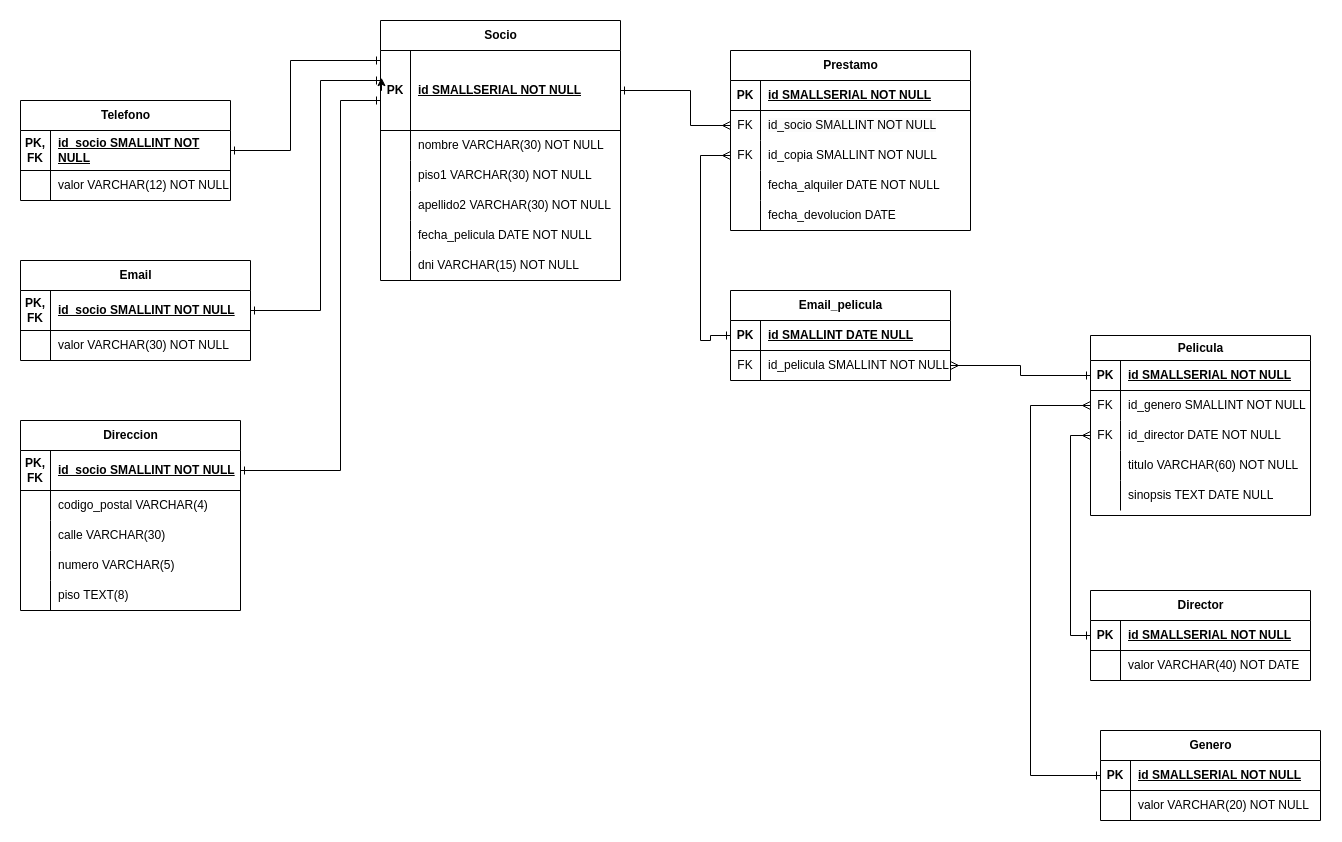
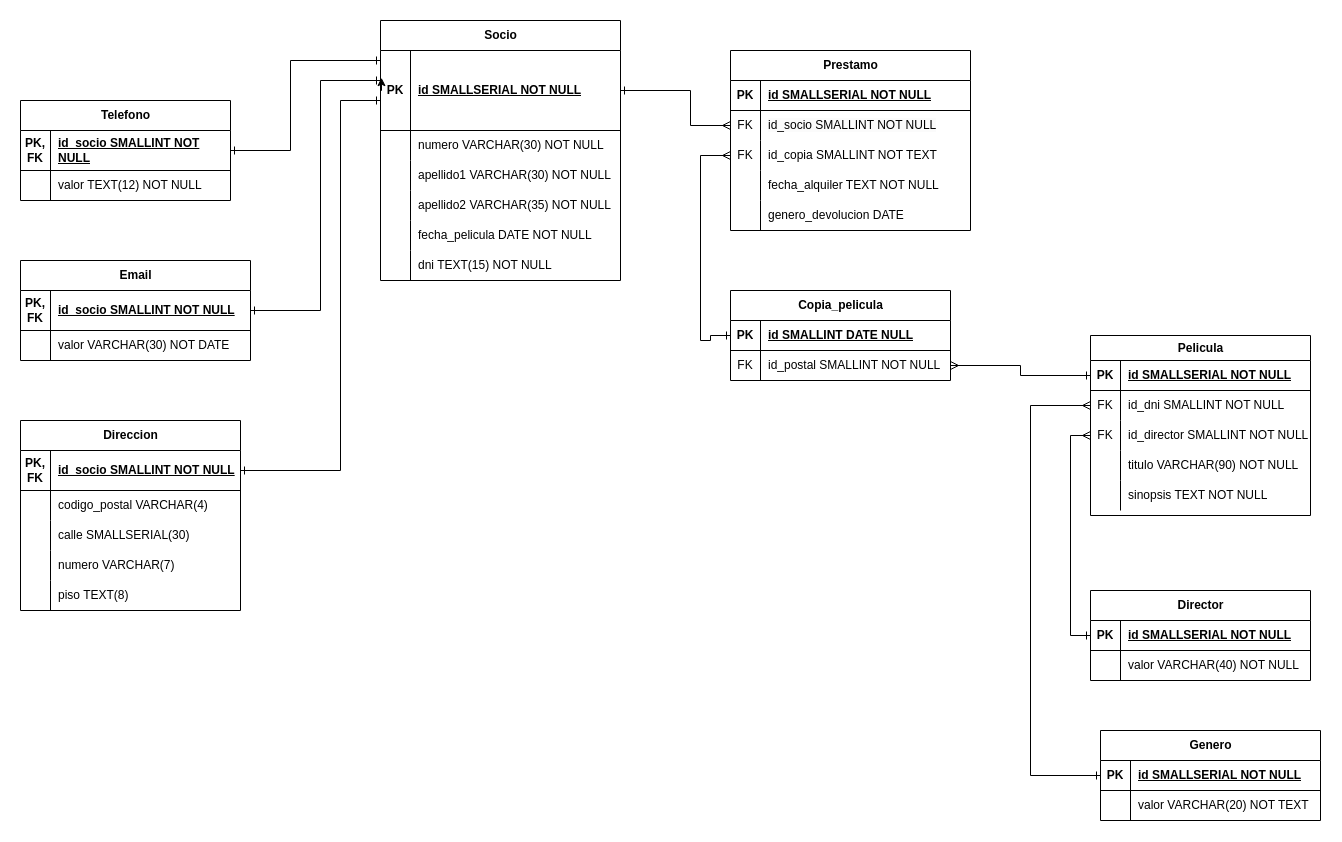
- <mxCell id="15" value="nombre VARCHAR(30) NOT NULL" style="shape=partialRectangle;connectable=0;fillColor=none;top=0;left=0;bottom=0;right=0;align=left;spacingLeft=6;overflow=hidden;whiteSpace=wrap;html=1;" vertex="1" parent="13"><mxGeometry x="30" width="210" height="30" as="geometry"><mxRectangle width="210" height="30" as="alternateBounds" /></mxGeometry></mxCell>
+ <mxCell id="15" value="numero VARCHAR(30) NOT NULL" style="shape=partialRectangle;connectable=0;fillColor=none;top=0;left=0;bottom=0;right=0;align=left;spacingLeft=6;overflow=hidden;whiteSpace=wrap;html=1;" vertex="1" parent="13"><mxGeometry x="30" width="210" height="30" as="geometry"><mxRectangle width="210" height="30" as="alternateBounds" /></mxGeometry></mxCell>
- <mxCell id="61" value="id_copia SMALLINT NOT NULL" style="shape=partialRectangle;connectable=0;fillColor=none;top=0;left=0;bottom=0;right=0;align=left;spacingLeft=6;overflow=hidden;whiteSpace=wrap;html=1;" vertex="1" parent="59"><mxGeometry x="30" width="210" height="30" as="geometry"><mxRectangle width="210" height="30" as="alternateBounds" /></mxGeometry></mxCell>
+ <mxCell id="61" value="id_copia SMALLINT NOT TEXT" style="shape=partialRectangle;connectable=0;fillColor=none;top=0;left=0;bottom=0;right=0;align=left;spacingLeft=6;overflow=hidden;whiteSpace=wrap;html=1;" vertex="1" parent="59"><mxGeometry x="30" width="210" height="30" as="geometry"><mxRectangle width="210" height="30" as="alternateBounds" /></mxGeometry></mxCell>
- <mxCell id="18" value="piso1 VARCHAR(30) NOT NULL" style="shape=partialRectangle;connectable=0;fillColor=none;top=0;left=0;bottom=0;right=0;align=left;spacingLeft=6;overflow=hidden;whiteSpace=wrap;html=1;" vertex="1" parent="16"><mxGeometry x="30" width="210" height="30" as="geometry"><mxRectangle width="210" height="30" as="alternateBounds" /></mxGeometry></mxCell>
+ <mxCell id="18" value="apellido1 VARCHAR(30) NOT NULL" style="shape=partialRectangle;connectable=0;fillColor=none;top=0;left=0;bottom=0;right=0;align=left;spacingLeft=6;overflow=hidden;whiteSpace=wrap;html=1;" vertex="1" parent="16"><mxGeometry x="30" width="210" height="30" as="geometry"><mxRectangle width="210" height="30" as="alternateBounds" /></mxGeometry></mxCell>
- <mxCell id="8" value="valor VARCHAR(12) NOT NULL" style="shape=partialRectangle;connectable=0;fillColor=none;top=0;left=0;bottom=0;right=0;align=left;spacingLeft=6;overflow=hidden;whiteSpace=wrap;html=1;" vertex="1" parent="6"><mxGeometry x="30" width="180" height="30" as="geometry"><mxRectangle width="180" height="30" as="alternateBounds" /></mxGeometry></mxCell>
+ <mxCell id="8" value="valor TEXT(12) NOT NULL" style="shape=partialRectangle;connectable=0;fillColor=none;top=0;left=0;bottom=0;right=0;align=left;spacingLeft=6;overflow=hidden;whiteSpace=wrap;html=1;" vertex="1" parent="6"><mxGeometry x="30" width="180" height="30" as="geometry"><mxRectangle width="180" height="30" as="alternateBounds" /></mxGeometry></mxCell>
- <mxCell id="64" value="fecha_alquiler DATE NOT NULL" style="shape=partialRectangle;connectable=0;fillColor=none;top=0;left=0;bottom=0;right=0;align=left;spacingLeft=6;overflow=hidden;whiteSpace=wrap;html=1;" vertex="1" parent="62"><mxGeometry x="30" width="210" height="30" as="geometry"><mxRectangle width="210" height="30" as="alternateBounds" /></mxGeometry></mxCell>
+ <mxCell id="64" value="fecha_alquiler TEXT NOT NULL" style="shape=partialRectangle;connectable=0;fillColor=none;top=0;left=0;bottom=0;right=0;align=left;spacingLeft=6;overflow=hidden;whiteSpace=wrap;html=1;" vertex="1" parent="62"><mxGeometry x="30" width="210" height="30" as="geometry"><mxRectangle width="210" height="30" as="alternateBounds" /></mxGeometry></mxCell>
- <mxCell id="21" value="apellido2 VARCHAR(30) NOT NULL" style="shape=partialRectangle;connectable=0;fillColor=none;top=0;left=0;bottom=0;right=0;align=left;spacingLeft=6;overflow=hidden;whiteSpace=wrap;html=1;" vertex="1" parent="19"><mxGeometry x="30" width="210" height="30" as="geometry"><mxRectangle width="210" height="30" as="alternateBounds" /></mxGeometry></mxCell>
+ <mxCell id="21" value="apellido2 VARCHAR(35) NOT NULL" style="shape=partialRectangle;connectable=0;fillColor=none;top=0;left=0;bottom=0;right=0;align=left;spacingLeft=6;overflow=hidden;whiteSpace=wrap;html=1;" vertex="1" parent="19"><mxGeometry x="30" width="210" height="30" as="geometry"><mxRectangle width="210" height="30" as="alternateBounds" /></mxGeometry></mxCell>
- <mxCell id="67" value="fecha_devolucion DATE" style="shape=partialRectangle;connectable=0;fillColor=none;top=0;left=0;bottom=0;right=0;align=left;spacingLeft=6;overflow=hidden;whiteSpace=wrap;html=1;" vertex="1" parent="65"><mxGeometry x="30" width="210" height="30" as="geometry"><mxRectangle width="210" height="30" as="alternateBounds" /></mxGeometry></mxCell>
+ <mxCell id="67" value="genero_devolucion DATE" style="shape=partialRectangle;connectable=0;fillColor=none;top=0;left=0;bottom=0;right=0;align=left;spacingLeft=6;overflow=hidden;whiteSpace=wrap;html=1;" vertex="1" parent="65"><mxGeometry x="30" width="210" height="30" as="geometry"><mxRectangle width="210" height="30" as="alternateBounds" /></mxGeometry></mxCell>
- <mxCell id="27" value="dni VARCHAR(15) NOT NULL" style="shape=partialRectangle;connectable=0;fillColor=none;top=0;left=0;bottom=0;right=0;align=left;spacingLeft=6;overflow=hidden;whiteSpace=wrap;html=1;" vertex="1" parent="25"><mxGeometry x="30" width="210" height="30" as="geometry"><mxRectangle width="210" height="30" as="alternateBounds" /></mxGeometry></mxCell>
+ <mxCell id="27" value="dni TEXT(15) NOT NULL" style="shape=partialRectangle;connectable=0;fillColor=none;top=0;left=0;bottom=0;right=0;align=left;spacingLeft=6;overflow=hidden;whiteSpace=wrap;html=1;" vertex="1" parent="25"><mxGeometry x="30" width="210" height="30" as="geometry"><mxRectangle width="210" height="30" as="alternateBounds" /></mxGeometry></mxCell>
- <mxCell id="68" value="Email_pelicula" style="shape=table;startSize=30;container=1;collapsible=1;childLayout=tableLayout;fixedRows=1;rowLines=0;fontStyle=1;align=center;resizeLast=1;html=1;" vertex="1" parent="1"><mxGeometry x="730" y="290" width="220" height="90" as="geometry" /></mxCell>
+ <mxCell id="68" value="Copia_pelicula" style="shape=table;startSize=30;container=1;collapsible=1;childLayout=tableLayout;fixedRows=1;rowLines=0;fontStyle=1;align=center;resizeLast=1;html=1;" vertex="1" parent="1"><mxGeometry x="730" y="290" width="220" height="90" as="geometry" /></mxCell>
- <mxCell id="35" value="valor VARCHAR(30) NOT NULL" style="shape=partialRectangle;connectable=0;fillColor=none;top=0;left=0;bottom=0;right=0;align=left;spacingLeft=6;overflow=hidden;whiteSpace=wrap;html=1;" vertex="1" parent="33"><mxGeometry x="30" width="200" height="30" as="geometry"><mxRectangle width="200" height="30" as="alternateBounds" /></mxGeometry></mxCell>
+ <mxCell id="35" value="valor VARCHAR(30) NOT DATE" style="shape=partialRectangle;connectable=0;fillColor=none;top=0;left=0;bottom=0;right=0;align=left;spacingLeft=6;overflow=hidden;whiteSpace=wrap;html=1;" vertex="1" parent="33"><mxGeometry x="30" width="200" height="30" as="geometry"><mxRectangle width="200" height="30" as="alternateBounds" /></mxGeometry></mxCell>
- <mxCell id="74" value="id_pelicula SMALLINT NOT NULL" style="shape=partialRectangle;connectable=0;fillColor=none;top=0;left=0;bottom=0;right=0;align=left;spacingLeft=6;overflow=hidden;whiteSpace=wrap;html=1;" vertex="1" parent="72"><mxGeometry x="30" width="190" height="30" as="geometry"><mxRectangle width="190" height="30" as="alternateBounds" /></mxGeometry></mxCell>
+ <mxCell id="74" value="id_postal SMALLINT NOT NULL" style="shape=partialRectangle;connectable=0;fillColor=none;top=0;left=0;bottom=0;right=0;align=left;spacingLeft=6;overflow=hidden;whiteSpace=wrap;html=1;" vertex="1" parent="72"><mxGeometry x="30" width="190" height="30" as="geometry"><mxRectangle width="190" height="30" as="alternateBounds" /></mxGeometry></mxCell>
- <mxCell id="81" value="id_genero SMALLINT NOT NULL" style="shape=partialRectangle;connectable=0;fillColor=none;top=0;left=0;bottom=0;right=0;align=left;spacingLeft=6;overflow=hidden;whiteSpace=wrap;html=1;" vertex="1" parent="79"><mxGeometry x="30" width="190" height="30" as="geometry"><mxRectangle width="190" height="30" as="alternateBounds" /></mxGeometry></mxCell>
+ <mxCell id="81" value="id_dni SMALLINT NOT NULL" style="shape=partialRectangle;connectable=0;fillColor=none;top=0;left=0;bottom=0;right=0;align=left;spacingLeft=6;overflow=hidden;whiteSpace=wrap;html=1;" vertex="1" parent="79"><mxGeometry x="30" width="190" height="30" as="geometry"><mxRectangle width="190" height="30" as="alternateBounds" /></mxGeometry></mxCell>
- <mxCell id="84" value="id_director DATE NOT NULL" style="shape=partialRectangle;connectable=0;fillColor=none;top=0;left=0;bottom=0;right=0;align=left;spacingLeft=6;overflow=hidden;whiteSpace=wrap;html=1;" vertex="1" parent="82"><mxGeometry x="30" width="190" height="30" as="geometry"><mxRectangle width="190" height="30" as="alternateBounds" /></mxGeometry></mxCell>
+ <mxCell id="84" value="id_director SMALLINT NOT NULL" style="shape=partialRectangle;connectable=0;fillColor=none;top=0;left=0;bottom=0;right=0;align=left;spacingLeft=6;overflow=hidden;whiteSpace=wrap;html=1;" vertex="1" parent="82"><mxGeometry x="30" width="190" height="30" as="geometry"><mxRectangle width="190" height="30" as="alternateBounds" /></mxGeometry></mxCell>
- <mxCell id="87" value="titulo VARCHAR(60) NOT NULL" style="shape=partialRectangle;connectable=0;fillColor=none;top=0;left=0;bottom=0;right=0;align=left;spacingLeft=6;overflow=hidden;whiteSpace=wrap;html=1;" vertex="1" parent="85"><mxGeometry x="30" width="190" height="30" as="geometry"><mxRectangle width="190" height="30" as="alternateBounds" /></mxGeometry></mxCell>
+ <mxCell id="87" value="titulo VARCHAR(90) NOT NULL" style="shape=partialRectangle;connectable=0;fillColor=none;top=0;left=0;bottom=0;right=0;align=left;spacingLeft=6;overflow=hidden;whiteSpace=wrap;html=1;" vertex="1" parent="85"><mxGeometry x="30" width="190" height="30" as="geometry"><mxRectangle width="190" height="30" as="alternateBounds" /></mxGeometry></mxCell>
- <mxCell id="90" value="sinopsis TEXT DATE NULL" style="shape=partialRectangle;connectable=0;fillColor=none;top=0;left=0;bottom=0;right=0;align=left;spacingLeft=6;overflow=hidden;whiteSpace=wrap;html=1;" vertex="1" parent="88"><mxGeometry x="30" width="190" height="30" as="geometry"><mxRectangle width="190" height="30" as="alternateBounds" /></mxGeometry></mxCell>
+ <mxCell id="90" value="sinopsis TEXT NOT NULL" style="shape=partialRectangle;connectable=0;fillColor=none;top=0;left=0;bottom=0;right=0;align=left;spacingLeft=6;overflow=hidden;whiteSpace=wrap;html=1;" vertex="1" parent="88"><mxGeometry x="30" width="190" height="30" as="geometry"><mxRectangle width="190" height="30" as="alternateBounds" /></mxGeometry></mxCell>
- <mxCell id="45" value="calle VARCHAR(30)" style="shape=partialRectangle;connectable=0;fillColor=none;top=0;left=0;bottom=0;right=0;align=left;spacingLeft=6;overflow=hidden;whiteSpace=wrap;html=1;" vertex="1" parent="43"><mxGeometry x="30" width="190" height="30" as="geometry"><mxRectangle width="190" height="30" as="alternateBounds" /></mxGeometry></mxCell>
+ <mxCell id="45" value="calle SMALLSERIAL(30)" style="shape=partialRectangle;connectable=0;fillColor=none;top=0;left=0;bottom=0;right=0;align=left;spacingLeft=6;overflow=hidden;whiteSpace=wrap;html=1;" vertex="1" parent="43"><mxGeometry x="30" width="190" height="30" as="geometry"><mxRectangle width="190" height="30" as="alternateBounds" /></mxGeometry></mxCell>
- <mxCell id="48" value="numero VARCHAR(5)" style="shape=partialRectangle;connectable=0;fillColor=none;top=0;left=0;bottom=0;right=0;align=left;spacingLeft=6;overflow=hidden;whiteSpace=wrap;html=1;" vertex="1" parent="46"><mxGeometry x="30" width="190" height="30" as="geometry"><mxRectangle width="190" height="30" as="alternateBounds" /></mxGeometry></mxCell>
+ <mxCell id="48" value="numero VARCHAR(7)" style="shape=partialRectangle;connectable=0;fillColor=none;top=0;left=0;bottom=0;right=0;align=left;spacingLeft=6;overflow=hidden;whiteSpace=wrap;html=1;" vertex="1" parent="46"><mxGeometry x="30" width="190" height="30" as="geometry"><mxRectangle width="190" height="30" as="alternateBounds" /></mxGeometry></mxCell>
- <mxCell id="104" value="valor VARCHAR(40) NOT DATE" style="shape=partialRectangle;connectable=0;fillColor=none;top=0;left=0;bottom=0;right=0;align=left;spacingLeft=6;overflow=hidden;whiteSpace=wrap;html=1;" vertex="1" parent="102"><mxGeometry x="30" width="190" height="30" as="geometry"><mxRectangle width="190" height="30" as="alternateBounds" /></mxGeometry></mxCell>
+ <mxCell id="104" value="valor VARCHAR(40) NOT NULL" style="shape=partialRectangle;connectable=0;fillColor=none;top=0;left=0;bottom=0;right=0;align=left;spacingLeft=6;overflow=hidden;whiteSpace=wrap;html=1;" vertex="1" parent="102"><mxGeometry x="30" width="190" height="30" as="geometry"><mxRectangle width="190" height="30" as="alternateBounds" /></mxGeometry></mxCell>
- <mxCell id="97" value="valor VARCHAR(20) NOT NULL" style="shape=partialRectangle;connectable=0;fillColor=none;top=0;left=0;bottom=0;right=0;align=left;spacingLeft=6;overflow=hidden;whiteSpace=wrap;html=1;" vertex="1" parent="95"><mxGeometry x="30" width="190" height="30" as="geometry"><mxRectangle width="190" height="30" as="alternateBounds" /></mxGeometry></mxCell>
+ <mxCell id="97" value="valor VARCHAR(20) NOT TEXT" style="shape=partialRectangle;connectable=0;fillColor=none;top=0;left=0;bottom=0;right=0;align=left;spacingLeft=6;overflow=hidden;whiteSpace=wrap;html=1;" vertex="1" parent="95"><mxGeometry x="30" width="190" height="30" as="geometry"><mxRectangle width="190" height="30" as="alternateBounds" /></mxGeometry></mxCell>
